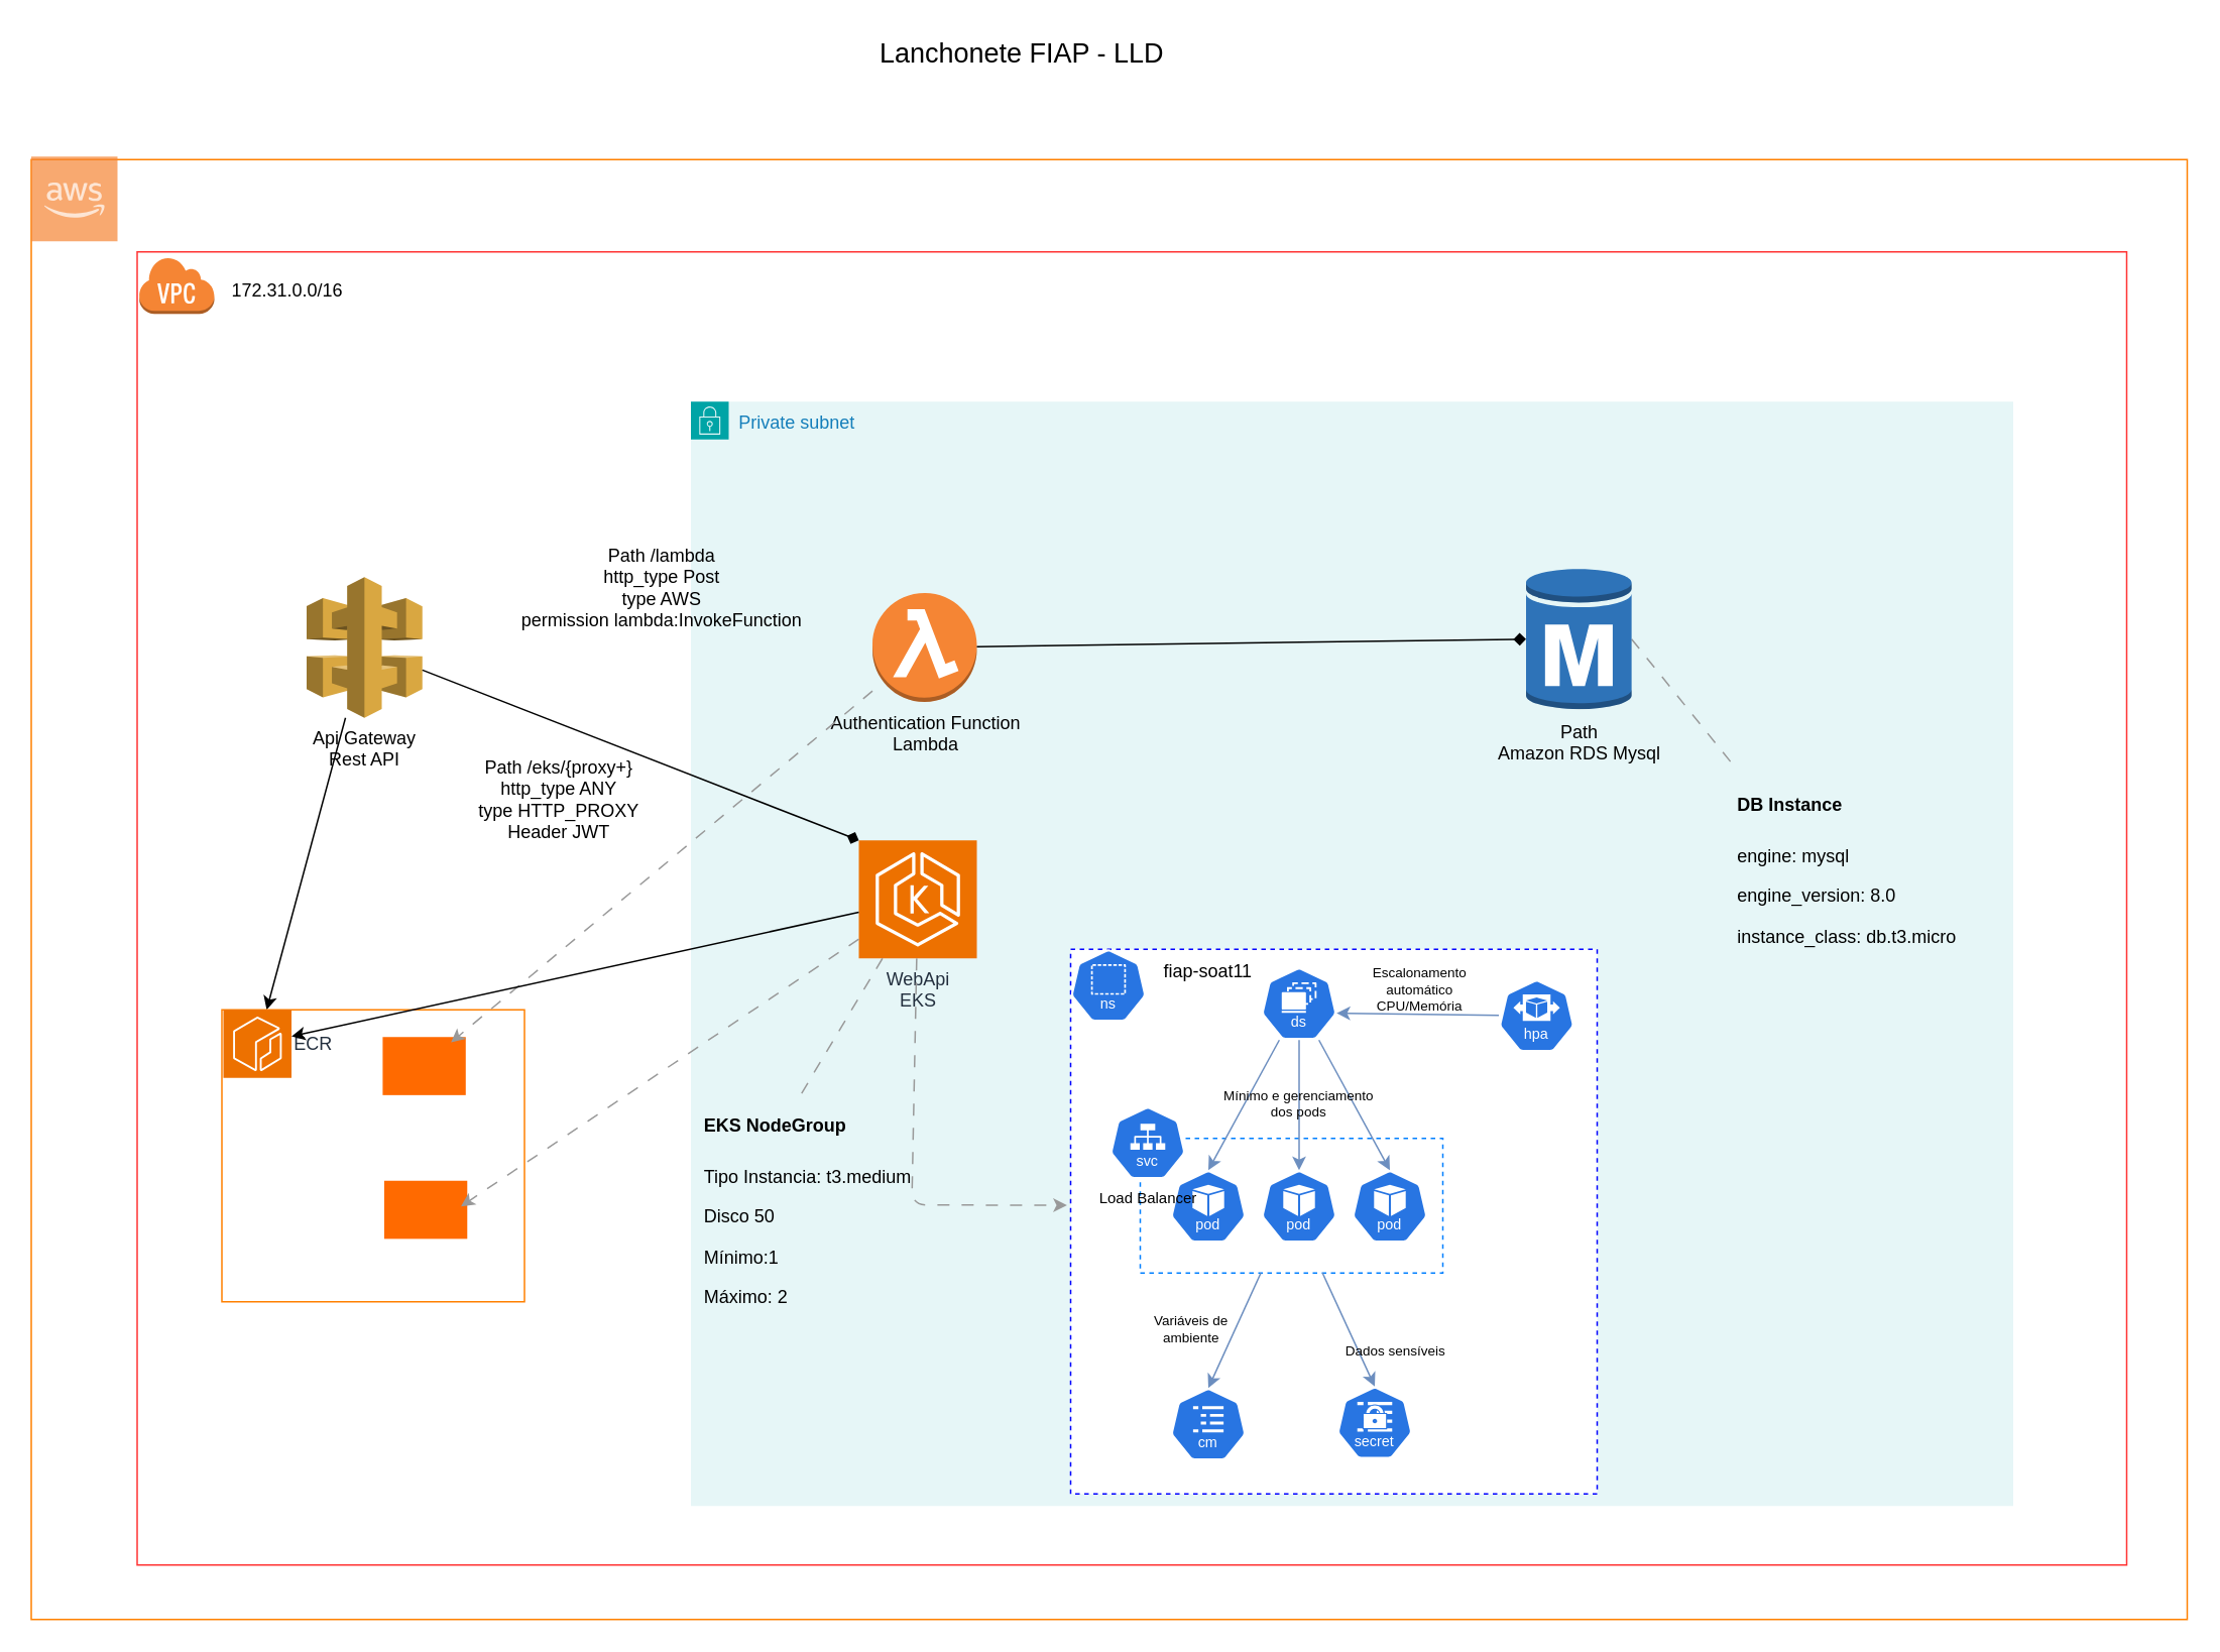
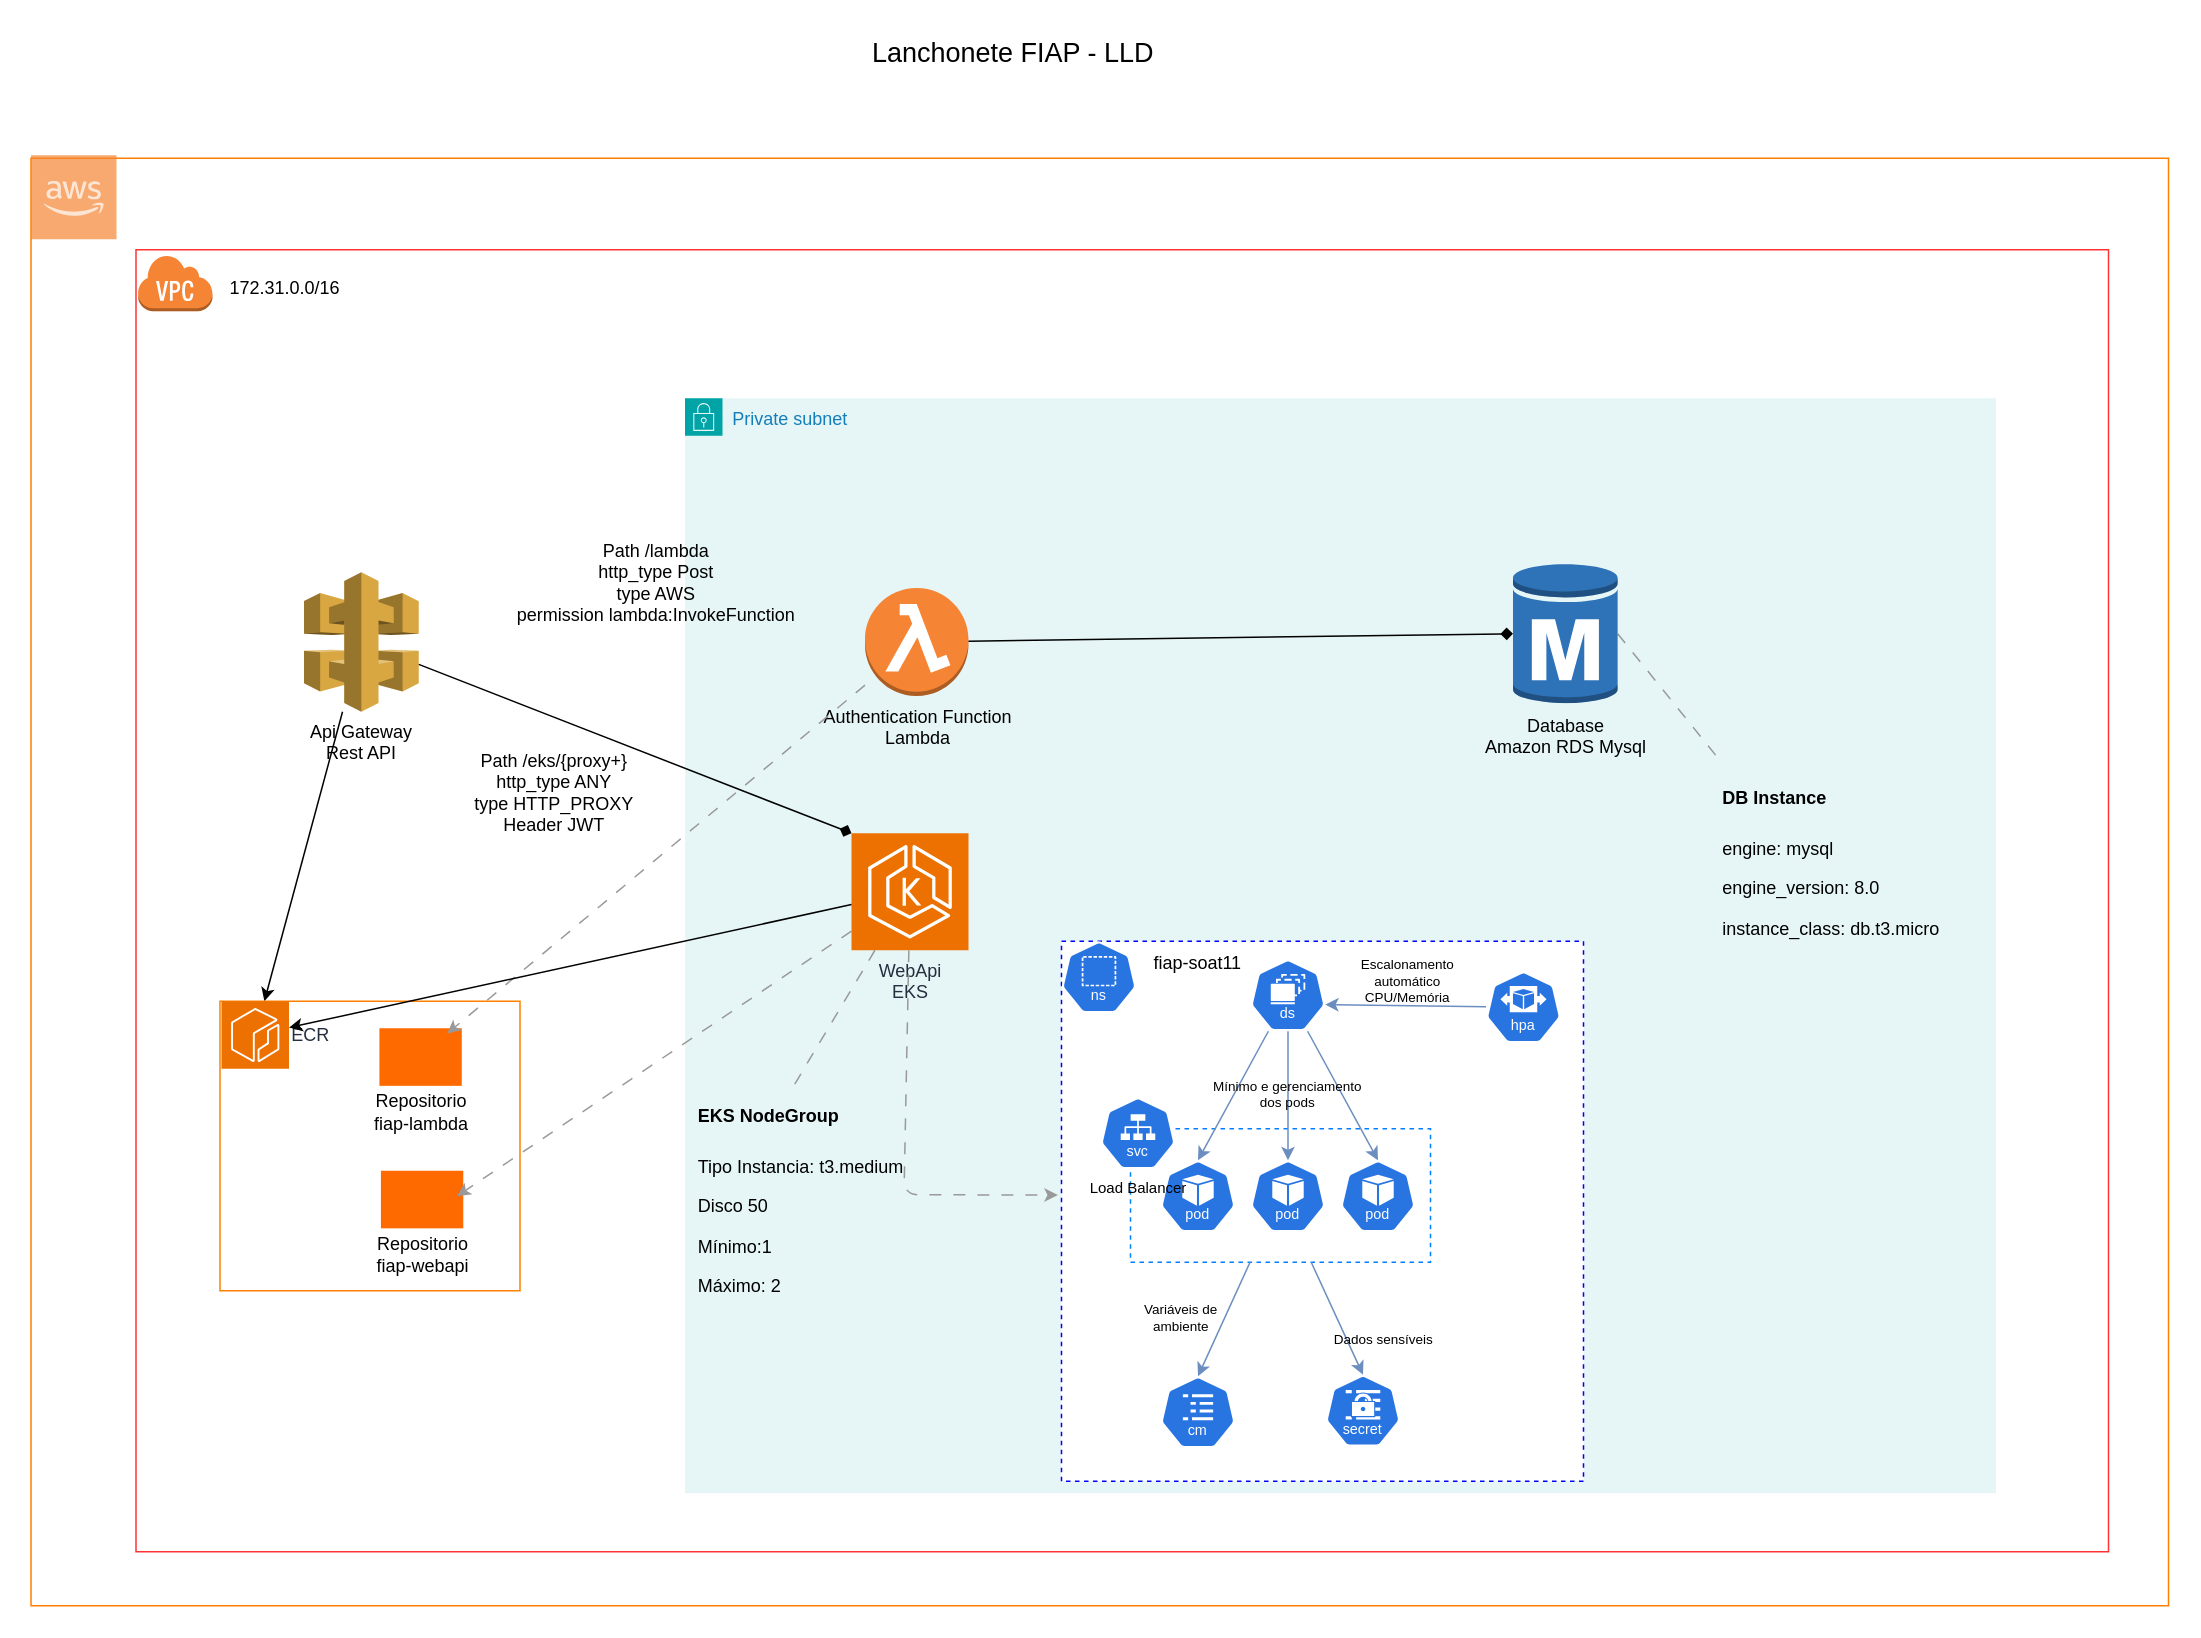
- <mxCell id="51" value="Path&lt;div&gt;Amazon RDS Mysql&lt;/div&gt;" style="outlineConnect=0;dashed=0;verticalLabelPosition=bottom;verticalAlign=top;align=center;html=1;shape=mxgraph.aws3.rds_db_instance;fillColor=#2E73B8;gradientColor=none;" vertex="1" parent="1"><mxGeometry x="1008" y="374" width="69.75" height="96" as="geometry" /></mxCell>
+ <mxCell id="51" value="Database&lt;div&gt;Amazon RDS Mysql&lt;/div&gt;" style="outlineConnect=0;dashed=0;verticalLabelPosition=bottom;verticalAlign=top;align=center;html=1;shape=mxgraph.aws3.rds_db_instance;fillColor=#2E73B8;gradientColor=none;" vertex="1" parent="1"><mxGeometry x="1008" y="374" width="69.75" height="96" as="geometry" /></mxCell>
+ <mxCell id="17" value="Repositorio&lt;div&gt;fiap-lambda&lt;/div&gt;" style="text;html=1;align=center;verticalAlign=middle;whiteSpace=wrap;rounded=0;" vertex="1" parent="1"><mxGeometry x="236.45" y="726" width="88.55" height="30" as="geometry" /></mxCell>
+ <mxCell id="19" value="Repositorio&lt;div&gt;fiap-webapi&lt;/div&gt;" style="text;html=1;align=center;verticalAlign=middle;whiteSpace=wrap;rounded=0;" vertex="1" parent="1"><mxGeometry x="237.45" y="821" width="88.55" height="30" as="geometry" /></mxCell>
